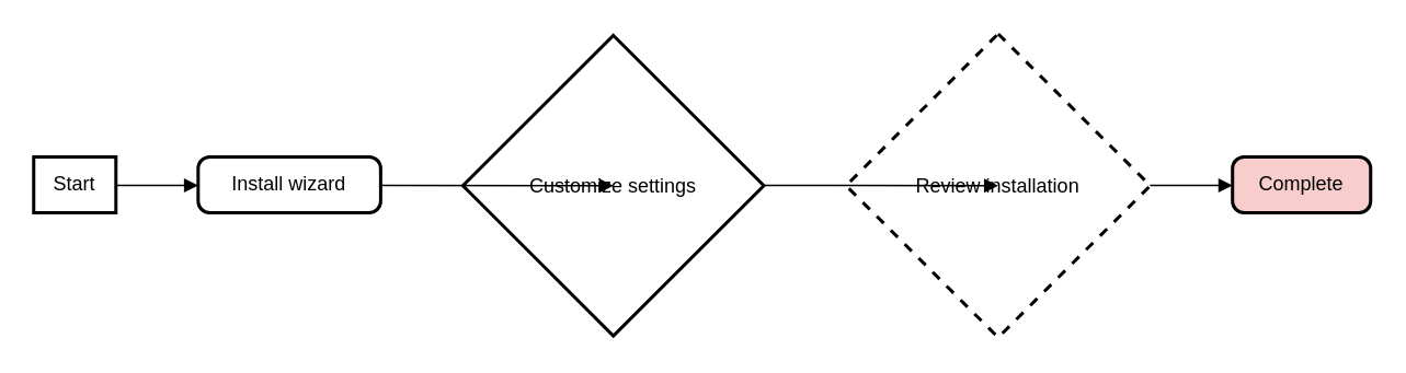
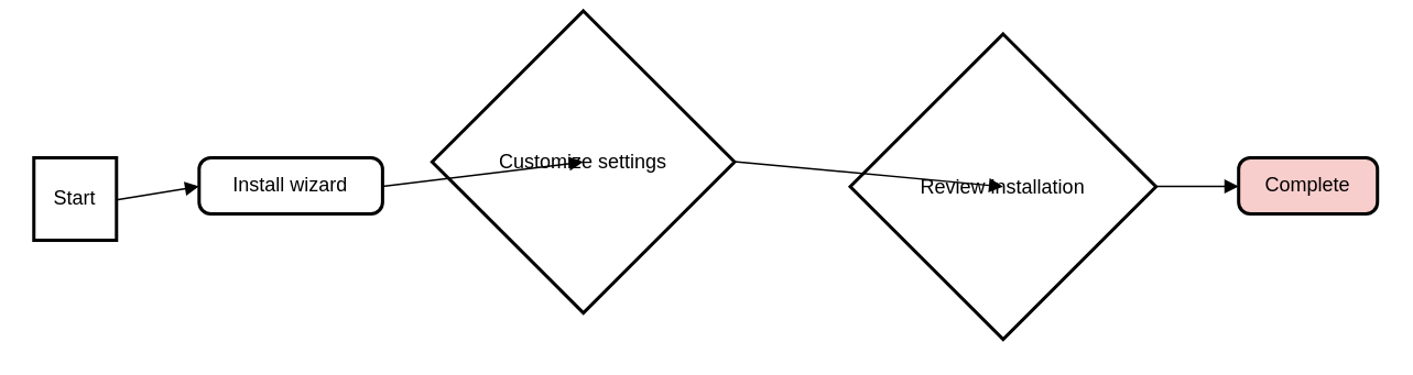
- <mxCell id="2" value="Start" style="whiteSpace=wrap;strokeWidth=2;" vertex="1" parent="1"><mxGeometry y="95" width="50" height="34" as="geometry" x="20" /></mxCell>
+ <mxCell id="2" value="Start" style="whiteSpace=wrap;strokeWidth=2;" vertex="1" parent="1"><mxGeometry x="20" y="95" width="50" height="50" as="geometry" /></mxCell>
- <mxCell id="4" value="Customize settings" style="rhombus;strokeWidth=2;whiteSpace=wrap;" vertex="1" parent="1"><mxGeometry x="281" y="21" width="183" height="183" as="geometry" /></mxCell>
+ <mxCell id="4" value="Customize settings" style="rhombus;strokeWidth=2;whiteSpace=wrap;" vertex="1" parent="1"><mxGeometry x="261" y="6" width="183" height="183" as="geometry" /></mxCell>
- <mxCell id="5" value="Review installation" style="rhombus;strokeWidth=2;whiteSpace=wrap;dashed=1;" vertex="1" parent="1"><mxGeometry x="514" width="185" height="185" as="geometry" y="20" /></mxCell>
+ <mxCell id="5" value="Review installation" style="rhombus;strokeWidth=2;whiteSpace=wrap;" vertex="1" parent="1"><mxGeometry x="514" width="185" height="185" as="geometry" y="20" /></mxCell>
